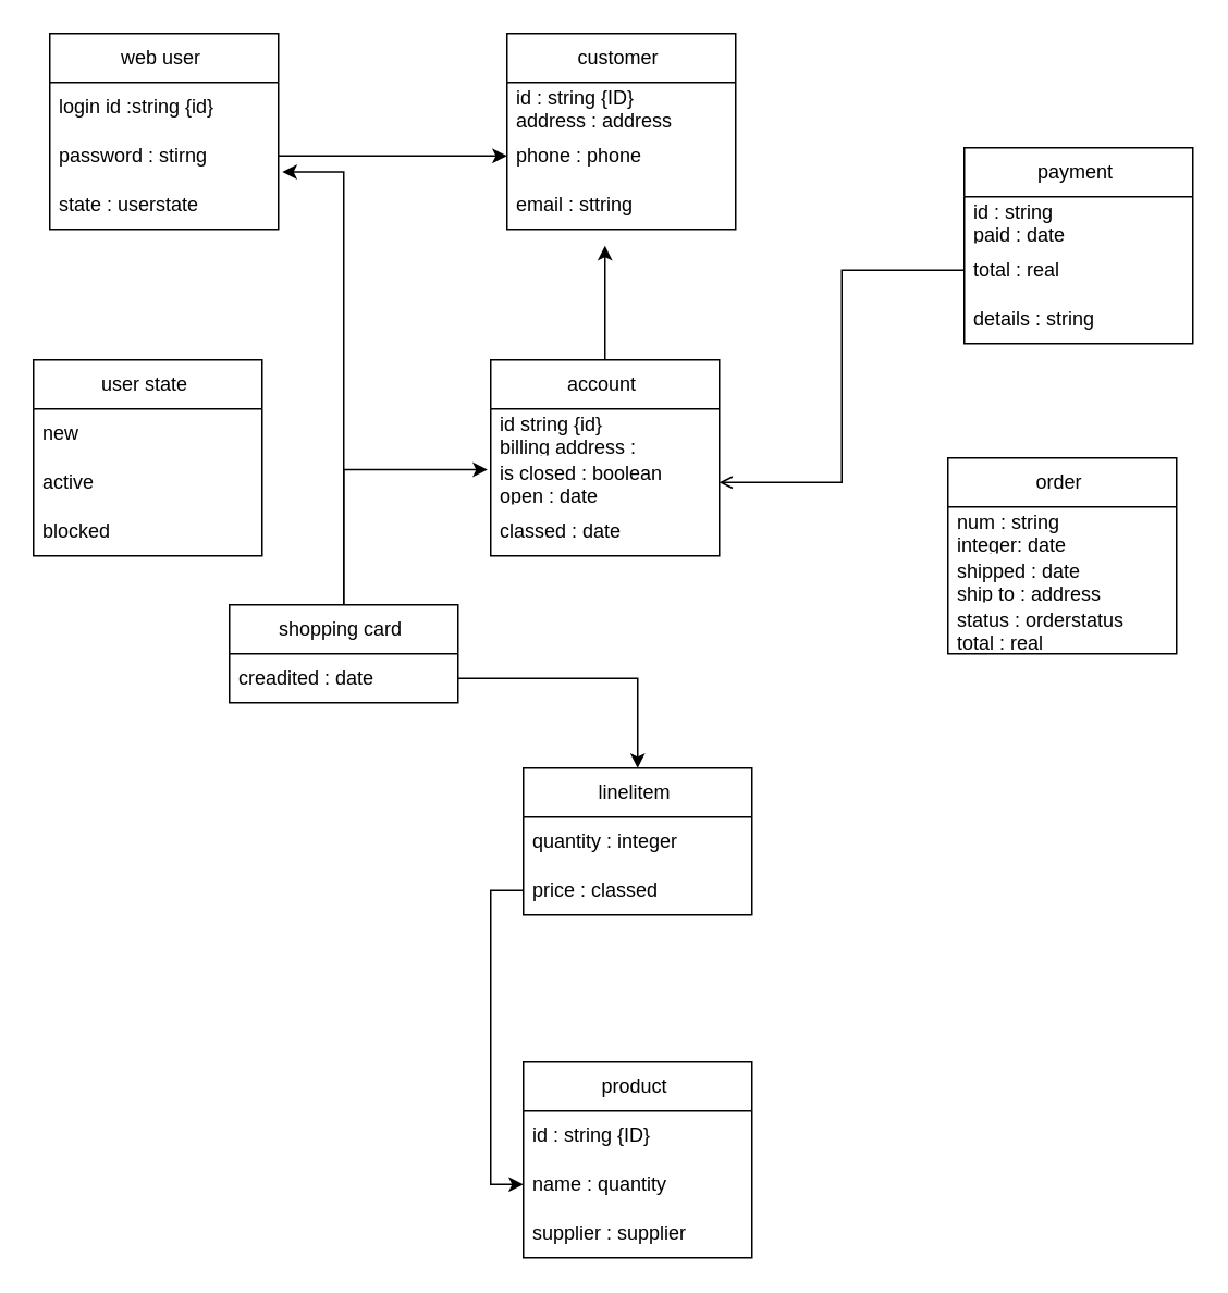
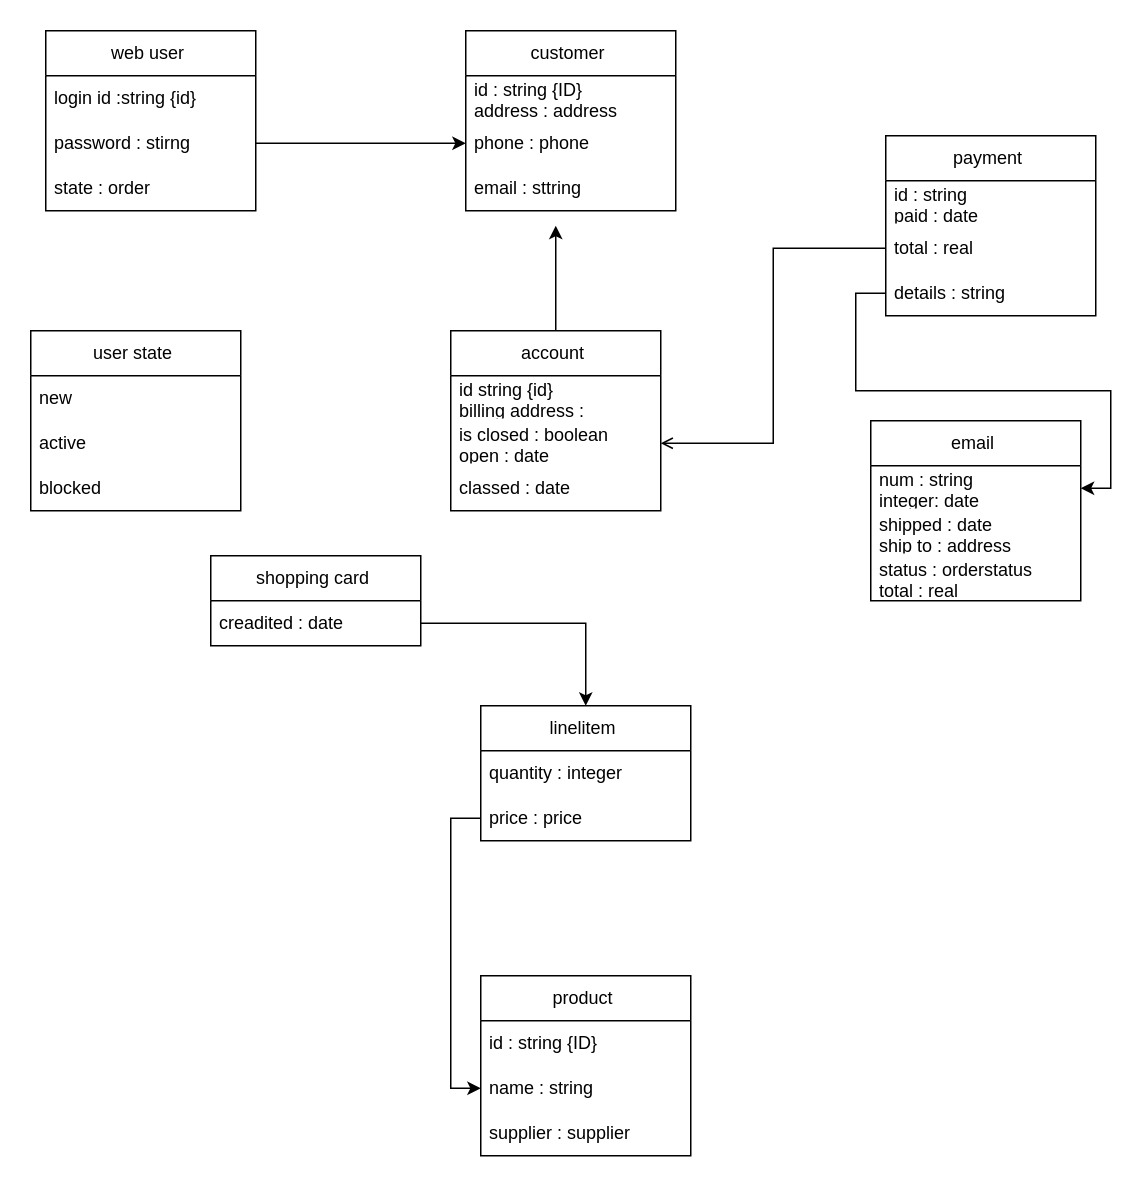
- <mxCell id="5" value="state : userstate&amp;nbsp;" style="text;strokeColor=none;fillColor=none;align=left;verticalAlign=middle;spacingLeft=4;spacingRight=4;overflow=hidden;points=[[0,0.5],[1,0.5]];portConstraint=eastwest;rotatable=0;whiteSpace=wrap;html=1;" vertex="1" parent="2"><mxGeometry y="90" width="140" height="30" as="geometry" /></mxCell>
+ <mxCell id="5" value="state : order&amp;nbsp;" style="text;strokeColor=none;fillColor=none;align=left;verticalAlign=middle;spacingLeft=4;spacingRight=4;overflow=hidden;points=[[0,0.5],[1,0.5]];portConstraint=eastwest;rotatable=0;whiteSpace=wrap;html=1;" vertex="1" parent="2"><mxGeometry y="90" width="140" height="30" as="geometry" /></mxCell>
- <mxCell id="36" style="edgeStyle=orthogonalEdgeStyle;rounded=0;orthogonalLoop=1;jettySize=auto;html=1;entryX=1.017;entryY=0.827;entryDx=0;entryDy=0;entryPerimeter=0;" edge="1" parent="1" source="27" target="4"><mxGeometry relative="1" as="geometry" /></mxCell>
+ <mxCell id="42" style="edgeStyle=orthogonalEdgeStyle;rounded=0;orthogonalLoop=1;jettySize=auto;html=1;entryX=1;entryY=0.5;entryDx=0;entryDy=0;" edge="1" parent="1" source="22" target="24"><mxGeometry relative="1" as="geometry" /></mxCell>
- <mxCell id="38" style="edgeStyle=orthogonalEdgeStyle;rounded=0;orthogonalLoop=1;jettySize=auto;html=1;entryX=-0.014;entryY=0.24;entryDx=0;entryDy=0;entryPerimeter=0;" edge="1" parent="1" source="27" target="17"><mxGeometry relative="1" as="geometry" /></mxCell>
- <mxCell id="23" value="order&amp;nbsp;" style="swimlane;fontStyle=0;childLayout=stackLayout;horizontal=1;startSize=30;horizontalStack=0;resizeParent=1;resizeParentMax=0;resizeLast=0;collapsible=1;marginBottom=0;whiteSpace=wrap;html=1;" vertex="1" parent="1"><mxGeometry x="580" y="280" width="140" height="120" as="geometry" /></mxCell>
+ <mxCell id="23" value="email&amp;nbsp;" style="swimlane;fontStyle=0;childLayout=stackLayout;horizontal=1;startSize=30;horizontalStack=0;resizeParent=1;resizeParentMax=0;resizeLast=0;collapsible=1;marginBottom=0;whiteSpace=wrap;html=1;" vertex="1" parent="1"><mxGeometry x="580" y="280" width="140" height="120" as="geometry" /></mxCell>
- <mxCell id="31" value="price : classed&amp;nbsp;" style="text;strokeColor=none;fillColor=none;align=left;verticalAlign=middle;spacingLeft=4;spacingRight=4;overflow=hidden;points=[[0,0.5],[1,0.5]];portConstraint=eastwest;rotatable=0;whiteSpace=wrap;html=1;" vertex="1" parent="29"><mxGeometry y="60" width="140" height="30" as="geometry" /></mxCell>
+ <mxCell id="31" value="price : price&amp;nbsp;" style="text;strokeColor=none;fillColor=none;align=left;verticalAlign=middle;spacingLeft=4;spacingRight=4;overflow=hidden;points=[[0,0.5],[1,0.5]];portConstraint=eastwest;rotatable=0;whiteSpace=wrap;html=1;" vertex="1" parent="29"><mxGeometry y="60" width="140" height="30" as="geometry" /></mxCell>
- <mxCell id="34" value="name : quantity&amp;nbsp;" style="text;strokeColor=none;fillColor=none;align=left;verticalAlign=middle;spacingLeft=4;spacingRight=4;overflow=hidden;points=[[0,0.5],[1,0.5]];portConstraint=eastwest;rotatable=0;whiteSpace=wrap;html=1;" vertex="1" parent="32"><mxGeometry y="60" width="140" height="30" as="geometry" /></mxCell>
+ <mxCell id="34" value="name : string&amp;nbsp;" style="text;strokeColor=none;fillColor=none;align=left;verticalAlign=middle;spacingLeft=4;spacingRight=4;overflow=hidden;points=[[0,0.5],[1,0.5]];portConstraint=eastwest;rotatable=0;whiteSpace=wrap;html=1;" vertex="1" parent="32"><mxGeometry y="60" width="140" height="30" as="geometry" /></mxCell>
